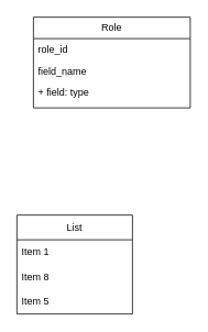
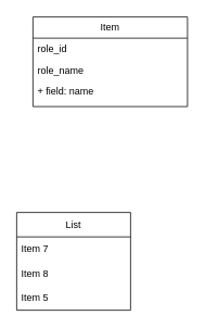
- <mxCell id="2" value="Role" style="swimlane;fontStyle=0;childLayout=stackLayout;horizontal=1;startSize=26;fillColor=none;horizontalStack=0;resizeParent=1;resizeParentMax=0;resizeLast=0;collapsible=1;marginBottom=0;whiteSpace=wrap;html=1;" vertex="1" parent="1"><mxGeometry x="40" y="20" width="190" height="110" as="geometry" /></mxCell>
+ <mxCell id="2" value="Item" style="swimlane;fontStyle=0;childLayout=stackLayout;horizontal=1;startSize=26;fillColor=none;horizontalStack=0;resizeParent=1;resizeParentMax=0;resizeLast=0;collapsible=1;marginBottom=0;whiteSpace=wrap;html=1;" vertex="1" parent="1"><mxGeometry x="40" y="20" width="190" height="110" as="geometry" /></mxCell>
- <mxCell id="4" value="field_name" style="text;strokeColor=none;fillColor=none;align=left;verticalAlign=top;spacingLeft=4;spacingRight=4;overflow=hidden;rotatable=0;points=[[0,0.5],[1,0.5]];portConstraint=eastwest;whiteSpace=wrap;html=1;" vertex="1" parent="2"><mxGeometry y="52" width="190" height="26" as="geometry" /></mxCell>
+ <mxCell id="4" value="role_name" style="text;strokeColor=none;fillColor=none;align=left;verticalAlign=top;spacingLeft=4;spacingRight=4;overflow=hidden;rotatable=0;points=[[0,0.5],[1,0.5]];portConstraint=eastwest;whiteSpace=wrap;html=1;" vertex="1" parent="2"><mxGeometry y="52" width="190" height="26" as="geometry" /></mxCell>
- <mxCell id="5" value="+ field: type" style="text;strokeColor=none;fillColor=none;align=left;verticalAlign=top;spacingLeft=4;spacingRight=4;overflow=hidden;rotatable=0;points=[[0,0.5],[1,0.5]];portConstraint=eastwest;whiteSpace=wrap;html=1;" vertex="1" parent="2"><mxGeometry y="78" width="190" height="32" as="geometry" /></mxCell>
+ <mxCell id="5" value="+ field: name" style="text;strokeColor=none;fillColor=none;align=left;verticalAlign=top;spacingLeft=4;spacingRight=4;overflow=hidden;rotatable=0;points=[[0,0.5],[1,0.5]];portConstraint=eastwest;whiteSpace=wrap;html=1;" vertex="1" parent="2"><mxGeometry y="78" width="190" height="32" as="geometry" /></mxCell>
- <mxCell id="7" value="Item 1" style="text;strokeColor=none;fillColor=none;align=left;verticalAlign=middle;spacingLeft=4;spacingRight=4;overflow=hidden;points=[[0,0.5],[1,0.5]];portConstraint=eastwest;rotatable=0;whiteSpace=wrap;html=1;" vertex="1" parent="6"><mxGeometry y="30" width="140" height="30" as="geometry" /></mxCell>
+ <mxCell id="7" value="Item 7" style="text;strokeColor=none;fillColor=none;align=left;verticalAlign=middle;spacingLeft=4;spacingRight=4;overflow=hidden;points=[[0,0.5],[1,0.5]];portConstraint=eastwest;rotatable=0;whiteSpace=wrap;html=1;" vertex="1" parent="6"><mxGeometry y="30" width="140" height="30" as="geometry" /></mxCell>
